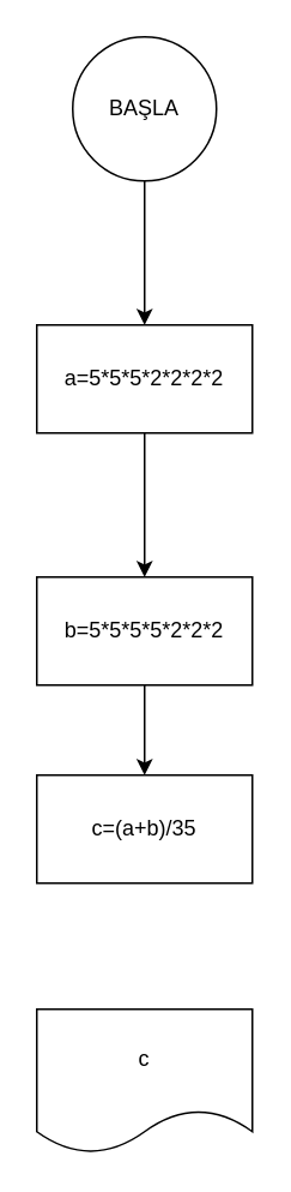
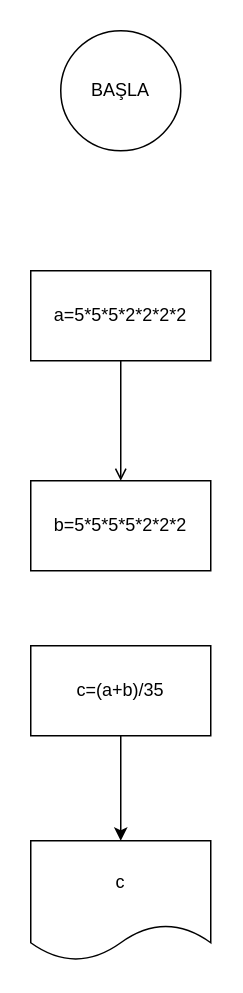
- <mxCell id="2" value="" style="edgeStyle=orthogonalEdgeStyle;rounded=0;orthogonalLoop=1;jettySize=auto;html=1;" edge="1" parent="1" source="3" target="5"><mxGeometry relative="1" as="geometry" /></mxCell>
- <mxCell id="4" value="" style="edgeStyle=orthogonalEdgeStyle;rounded=0;orthogonalLoop=1;jettySize=auto;html=1;" edge="1" parent="1" source="5" target="7"><mxGeometry relative="1" as="geometry" /></mxCell>
+ <mxCell id="4" value="" style="edgeStyle=orthogonalEdgeStyle;rounded=0;orthogonalLoop=1;jettySize=auto;html=1;endArrow=open;" edge="1" parent="1" source="5" target="7"><mxGeometry relative="1" as="geometry" /></mxCell>
- <mxCell id="6" value="" style="edgeStyle=orthogonalEdgeStyle;rounded=0;orthogonalLoop=1;jettySize=auto;html=1;" edge="1" parent="1" source="7" target="9"><mxGeometry relative="1" as="geometry" /></mxCell>
+ <mxCell id="8" value="" style="edgeStyle=orthogonalEdgeStyle;rounded=0;orthogonalLoop=1;jettySize=auto;html=1;" edge="1" parent="1" source="9" target="10"><mxGeometry relative="1" as="geometry" /></mxCell>
